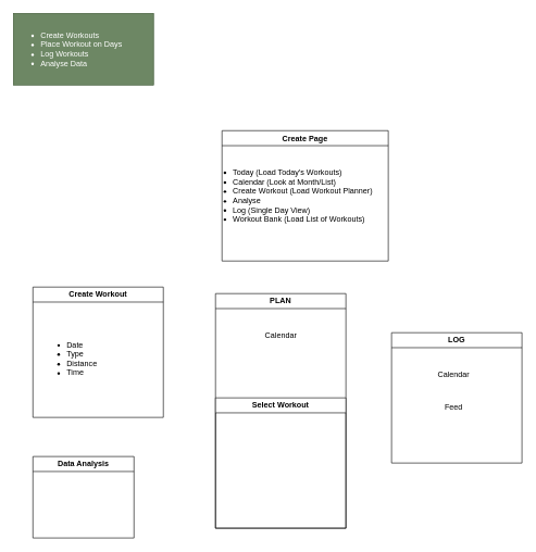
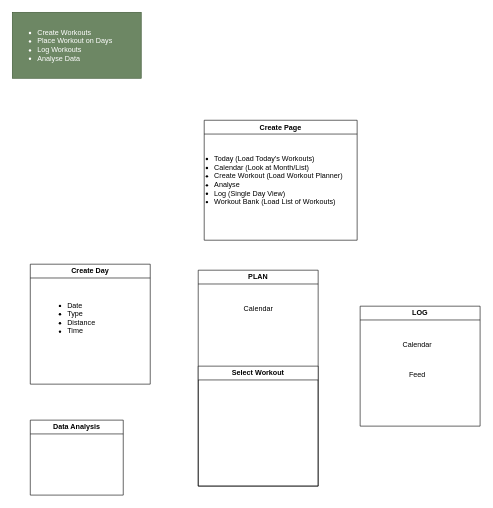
- <mxCell id="11" value="Create Workout" style="swimlane;whiteSpace=wrap;html=1;" vertex="1" parent="1"><mxGeometry x="50" y="440" width="200" height="200" as="geometry" /></mxCell>
+ <mxCell id="11" value="Create Day" style="swimlane;whiteSpace=wrap;html=1;" vertex="1" parent="1"><mxGeometry x="50" y="440" width="200" height="200" as="geometry" /></mxCell>
- <mxCell id="12" value="&lt;ul&gt;&lt;li&gt;Date&lt;/li&gt;&lt;li&gt;Type&lt;/li&gt;&lt;li&gt;Distance&lt;/li&gt;&lt;li&gt;Time&lt;/li&gt;&lt;/ul&gt;" style="text;strokeColor=none;fillColor=none;html=1;whiteSpace=wrap;verticalAlign=middle;overflow=hidden;" vertex="1" parent="11"><mxGeometry x="10" y="50" width="100" height="120" as="geometry" /></mxCell>
+ <mxCell id="12" value="&lt;ul&gt;&lt;li&gt;Date&lt;/li&gt;&lt;li&gt;Type&lt;/li&gt;&lt;li&gt;Distance&lt;/li&gt;&lt;li&gt;Time&lt;/li&gt;&lt;/ul&gt;" style="text;strokeColor=none;fillColor=none;html=1;whiteSpace=wrap;verticalAlign=middle;overflow=hidden;" vertex="1" parent="11"><mxGeometry x="20" y="30" width="100" height="120" as="geometry" /></mxCell>
